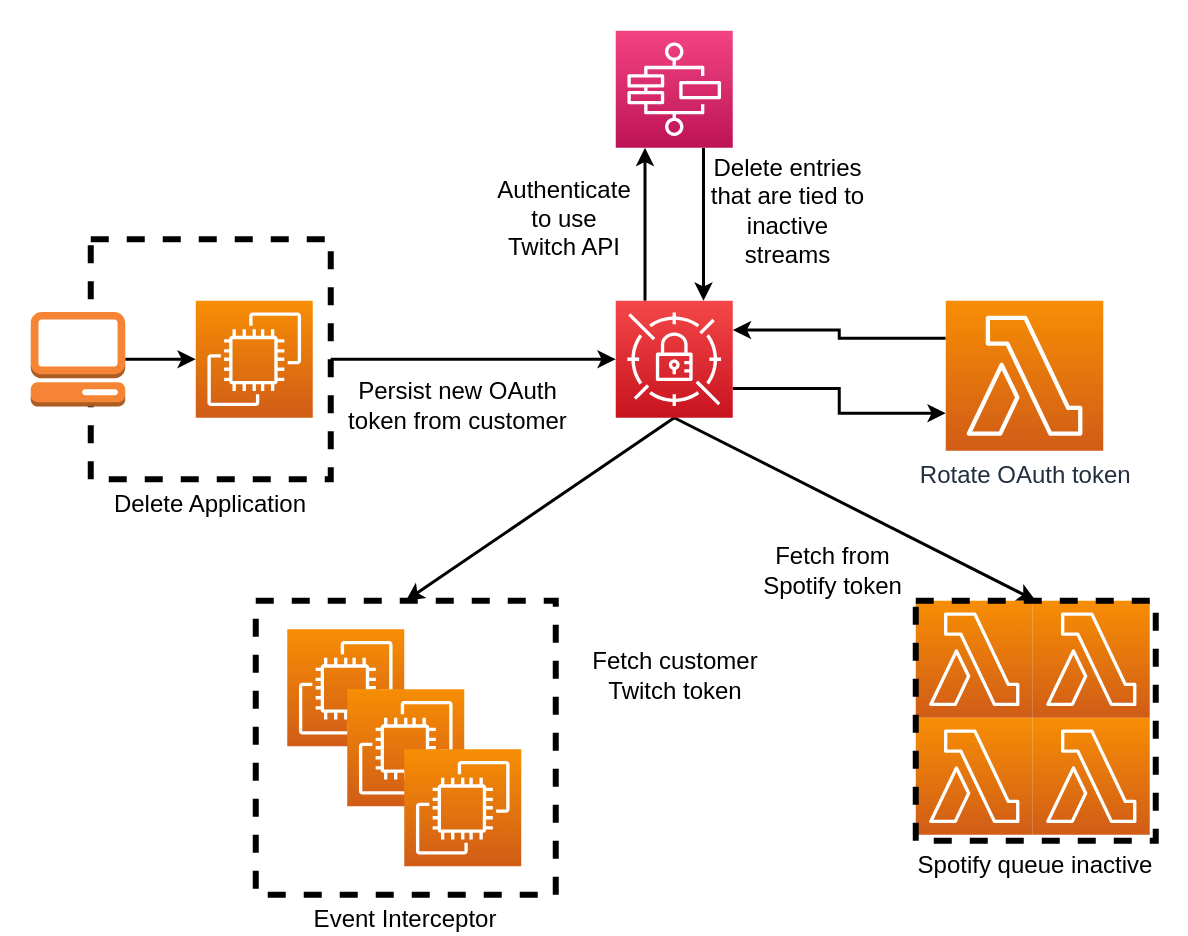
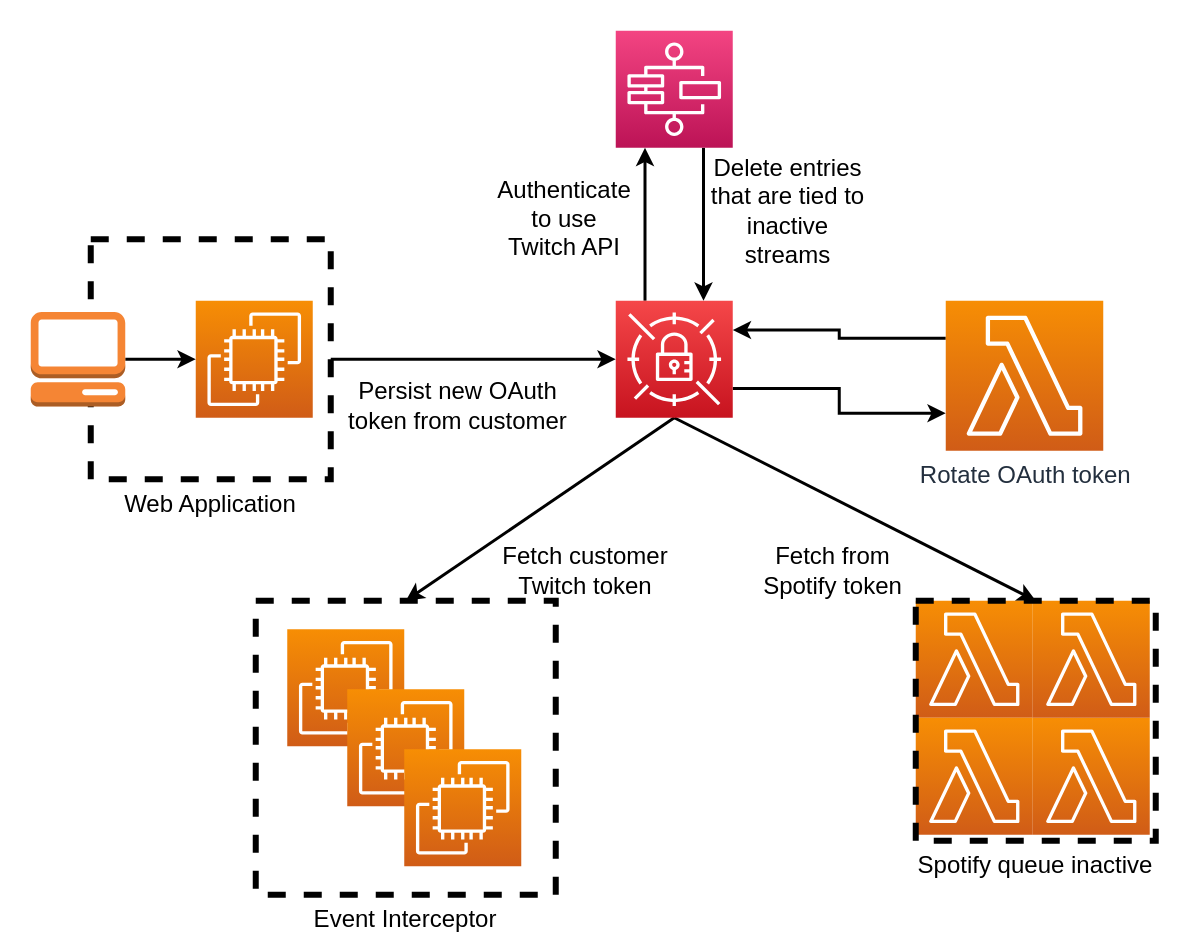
- <mxCell id="4" value="Delete Application" style="rounded=0;whiteSpace=wrap;html=1;fillColor=none;strokeColor=#000000;dashed=1;strokeWidth=4;fontColor=#000000;labelPosition=center;verticalLabelPosition=bottom;align=center;verticalAlign=top;fontSize=16;" vertex="1" parent="1"><mxGeometry x="60" y="159" width="160" height="160" as="geometry" /></mxCell>
+ <mxCell id="4" value="Web Application" style="rounded=0;whiteSpace=wrap;html=1;fillColor=none;strokeColor=#000000;dashed=1;strokeWidth=4;fontColor=#000000;labelPosition=center;verticalLabelPosition=bottom;align=center;verticalAlign=top;fontSize=16;" vertex="1" parent="1"><mxGeometry x="60" y="159" width="160" height="160" as="geometry" /></mxCell>
- <mxCell id="28" value="Fetch customer Twitch token" style="text;html=1;strokeColor=none;fillColor=none;align=center;verticalAlign=middle;whiteSpace=wrap;rounded=0;dashed=1;fontSize=16;fontColor=#000000;" vertex="1" parent="1"><mxGeometry x="390" y="430" width="120" height="40" as="geometry" /></mxCell>
+ <mxCell id="28" value="Fetch customer Twitch token" style="text;html=1;strokeColor=none;fillColor=none;align=center;verticalAlign=middle;whiteSpace=wrap;rounded=0;dashed=1;fontSize=16;fontColor=#000000;" vertex="1" parent="1"><mxGeometry x="330" y="360" width="120" height="40" as="geometry" /></mxCell>
